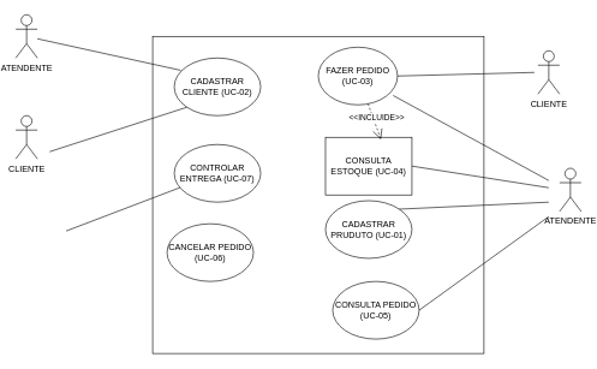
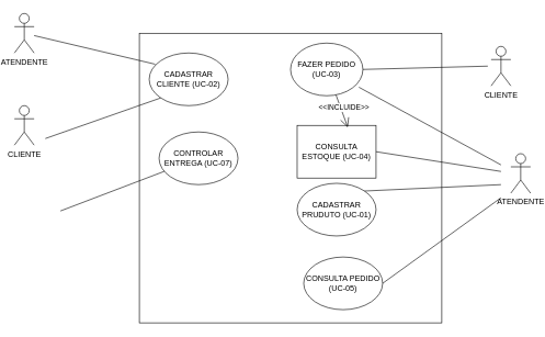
- <mxCell id="12" value="CADASTRAR CLIENTE (UC-02)" style="ellipse;whiteSpace=wrap;html=1;" parent="1" vertex="1"><mxGeometry x="240" y="80" width="120" height="80" as="geometry" /></mxCell>
+ <mxCell id="12" value="CADASTRAR CLIENTE (UC-02)" style="ellipse;whiteSpace=wrap;html=1;" parent="1" vertex="1"><mxGeometry x="225" y="80" width="120" height="80" as="geometry" /></mxCell>
- <mxCell id="17" value="" style="endArrow=open;endFill=0;endSize=12;html=1;rounded=0;entryX=0.642;entryY=0.038;entryDx=0;entryDy=0;dashed=1;entryPerimeter=0;" parent="1" source="6" target="15" edge="1"><mxGeometry width="160" relative="1" as="geometry"><mxPoint x="685" y="190" as="sourcePoint" /><mxPoint x="460" y="200" as="targetPoint" /><Array as="points" /></mxGeometry></mxCell>
+ <mxCell id="17" value="" style="endArrow=open;endFill=0;endSize=12;html=1;rounded=0;entryX=0.642;entryY=0.038;entryDx=0;entryDy=0;dashed=0;entryPerimeter=0;" parent="1" source="6" target="15" edge="1"><mxGeometry width="160" relative="1" as="geometry"><mxPoint x="685" y="190" as="sourcePoint" /><mxPoint x="460" y="200" as="targetPoint" /><Array as="points" /></mxGeometry></mxCell>
- <mxCell id="8" value="CANCELAR PEDIDO (UC-06)" style="ellipse;whiteSpace=wrap;html=1;" parent="1" vertex="1"><mxGeometry x="230" y="310" width="120" height="80" as="geometry" /></mxCell>
